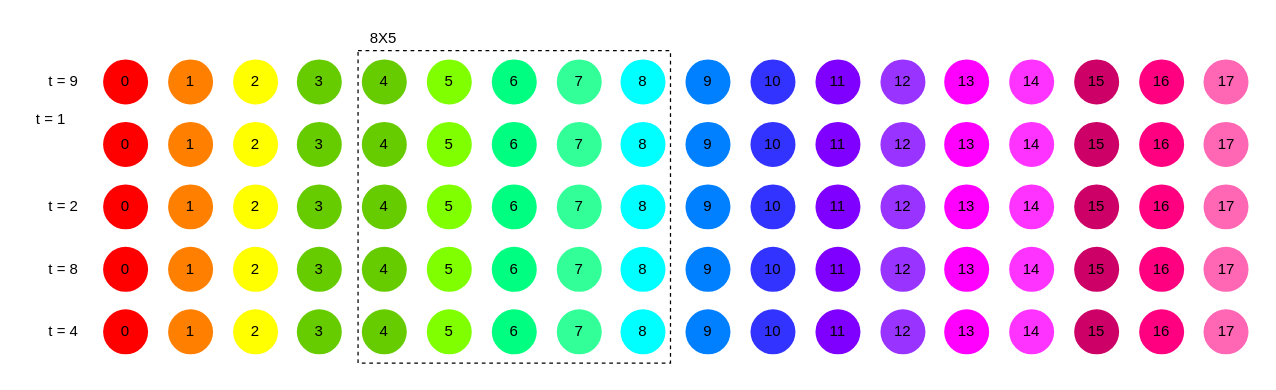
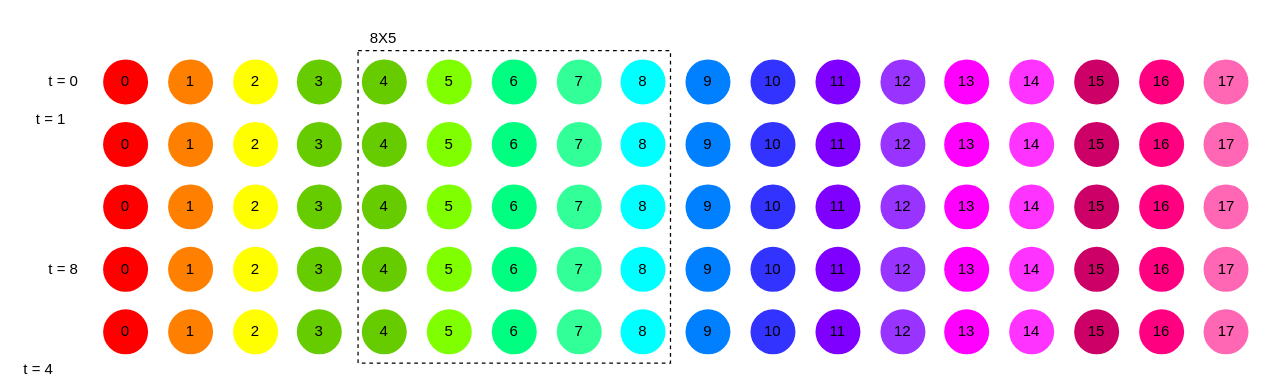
- <mxCell id="92" value="t = 9" style="text;html=1;align=center;verticalAlign=middle;resizable=0;points=[];autosize=1;" vertex="1" parent="1"><mxGeometry x="30" y="55" width="40" height="20" as="geometry" /></mxCell>
+ <mxCell id="92" value="t = 0" style="text;html=1;align=center;verticalAlign=middle;resizable=0;points=[];autosize=1;" vertex="1" parent="1"><mxGeometry x="30" y="55" width="40" height="20" as="geometry" /></mxCell>
- <mxCell id="94" value="t = 2" style="text;html=1;align=center;verticalAlign=middle;resizable=0;points=[];autosize=1;" vertex="1" parent="1"><mxGeometry x="30" y="155" width="40" height="20" as="geometry" /></mxCell>
- <mxCell id="96" value="t = 4" style="text;html=1;align=center;verticalAlign=middle;resizable=0;points=[];autosize=1;" vertex="1" parent="1"><mxGeometry x="30" y="255" width="40" height="20" as="geometry" /></mxCell>
+ <mxCell id="96" value="t = 4" style="text;html=1;align=center;verticalAlign=middle;resizable=0;points=[];autosize=1;" vertex="1" parent="1"><mxGeometry x="10" y="285" width="40" height="20" as="geometry" /></mxCell>
